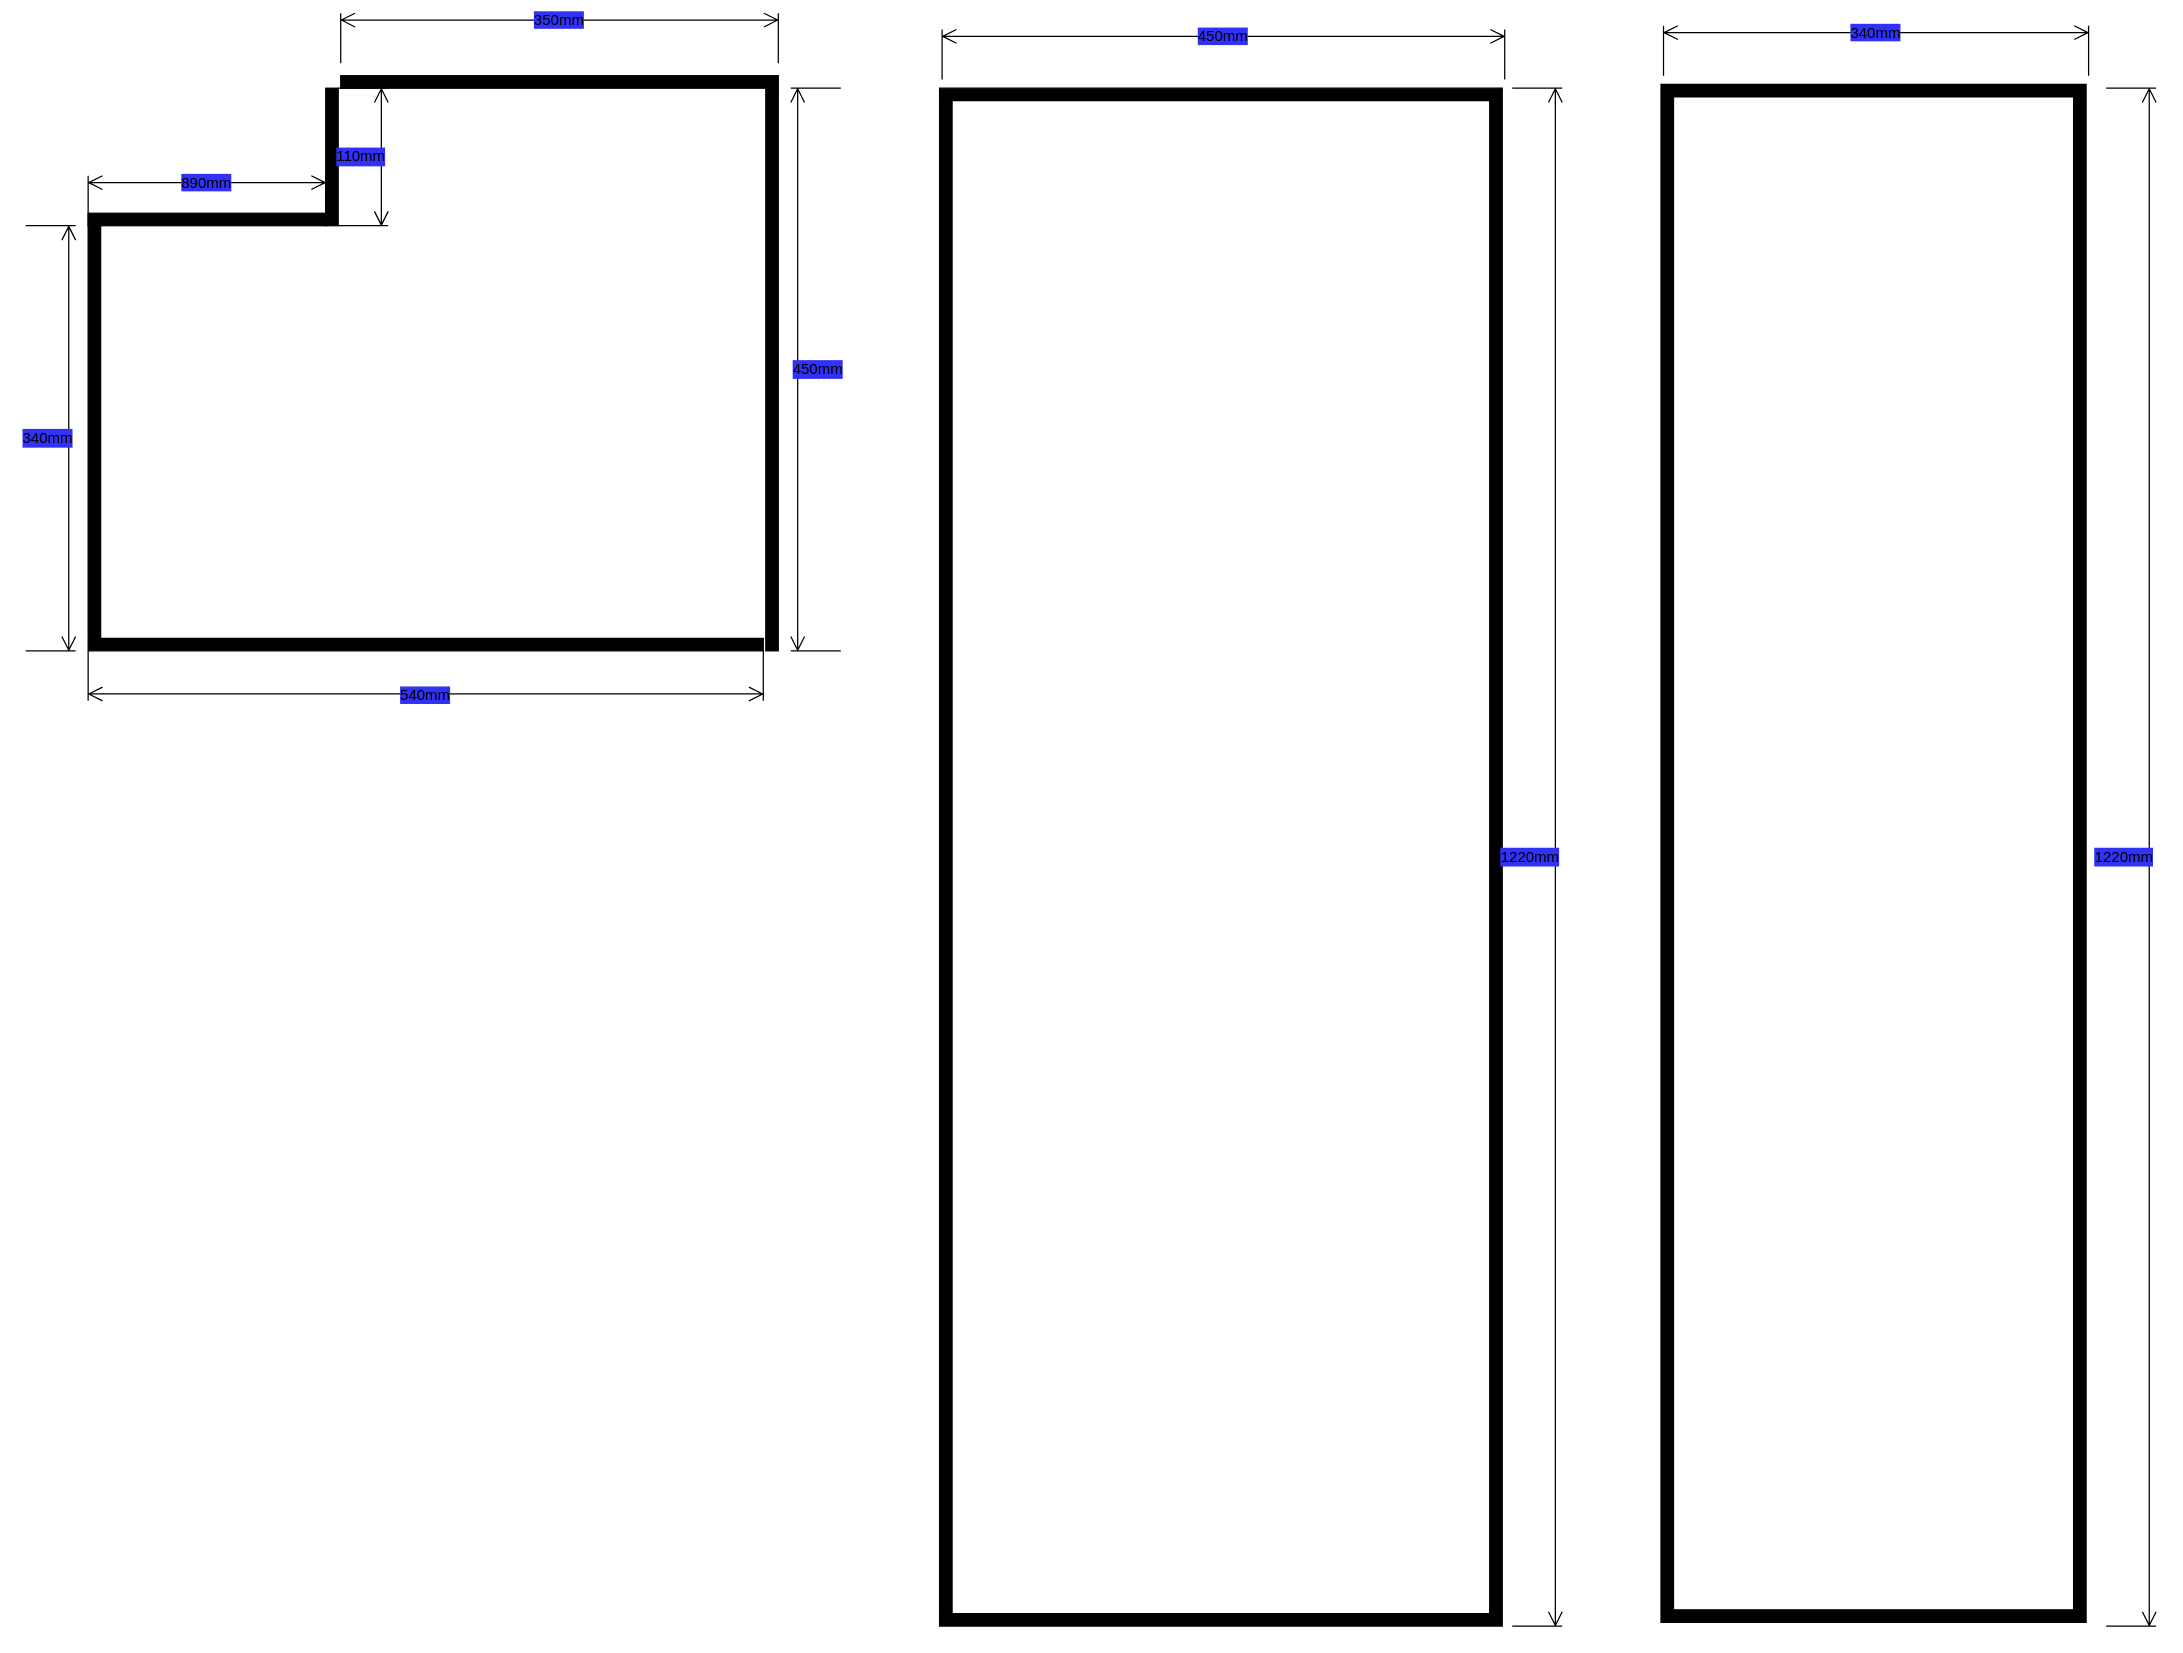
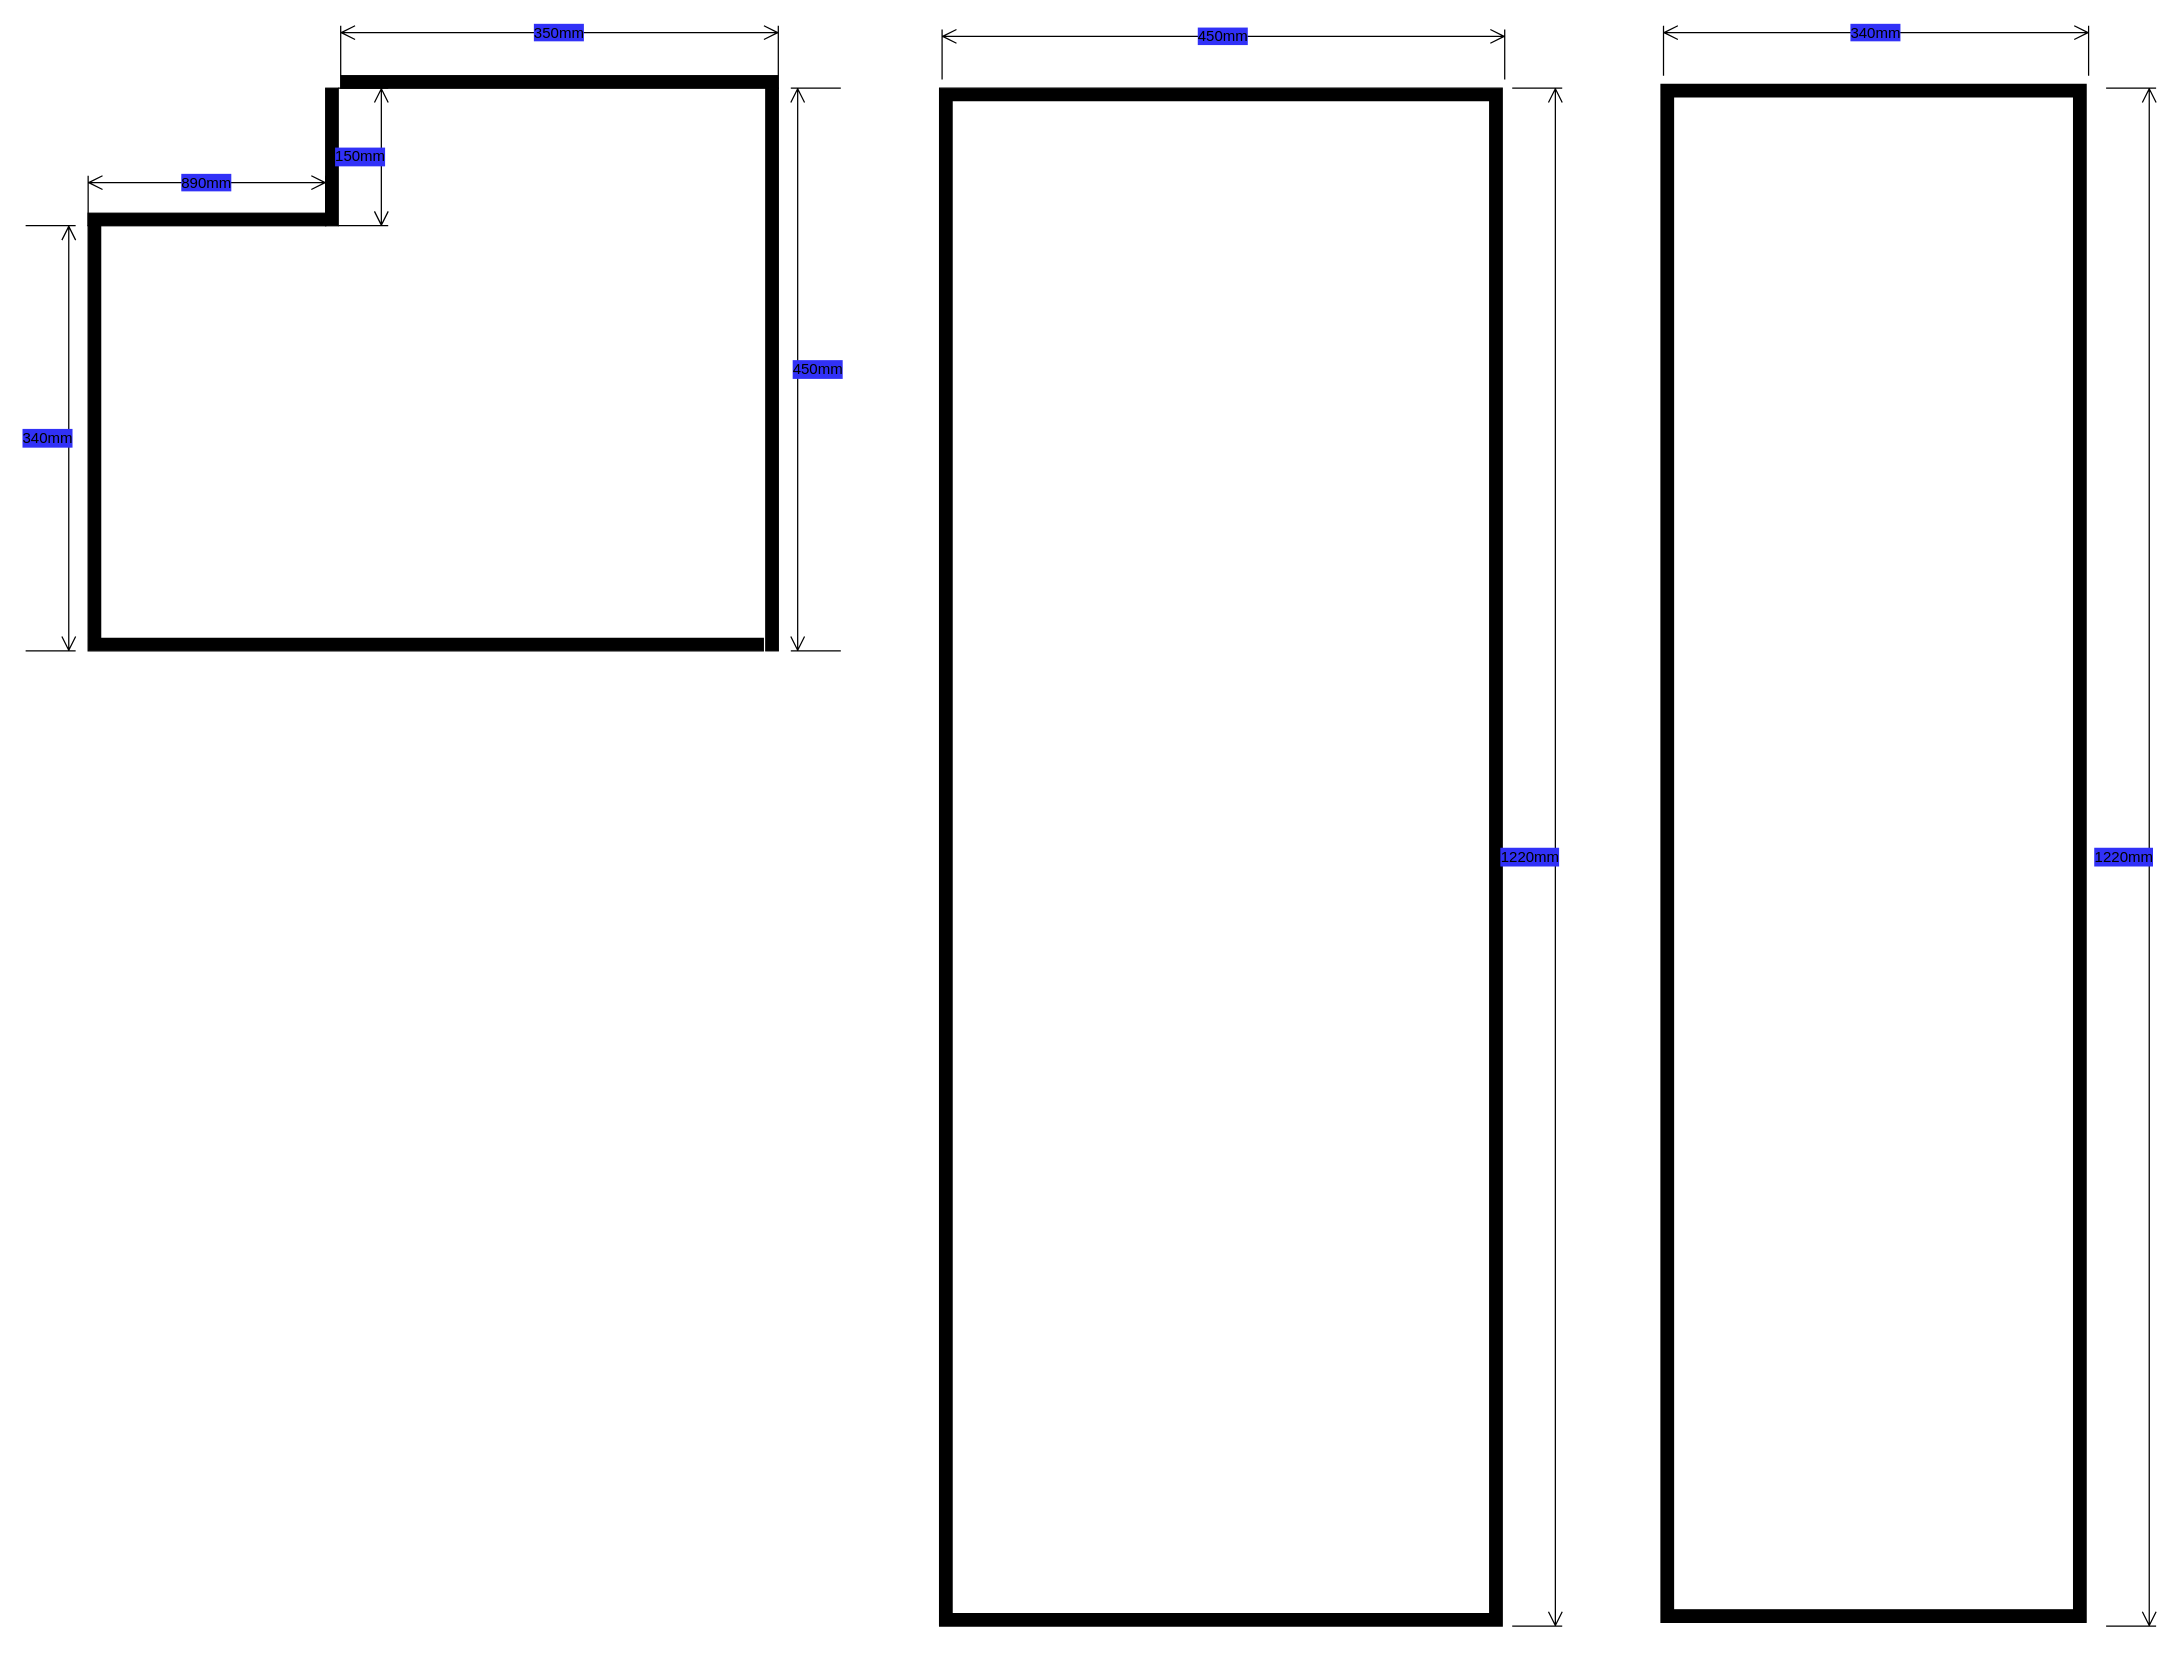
- <mxCell id="9" value="350mm" style="shape=dimension;direction=west;whiteSpace=wrap;html=1;align=center;points=[];verticalAlign=top;spacingTop=-8;labelBackgroundColor=#3131F7;" parent="1" vertex="1"><mxGeometry x="272" y="10" width="350" height="40" as="geometry" /></mxCell>
+ <mxCell id="9" value="350mm" style="shape=dimension;direction=west;whiteSpace=wrap;html=1;align=center;points=[];verticalAlign=top;spacingTop=-8;labelBackgroundColor=#3131F7;" parent="1" vertex="1"><mxGeometry x="272" y="20" width="350" height="40" as="geometry" /></mxCell>
- <mxCell id="11" value="110mm" style="shape=dimension;direction=north;whiteSpace=wrap;html=1;align=right;points=[];verticalAlign=middle;labelBackgroundColor=#3131F7;" parent="1" vertex="1"><mxGeometry x="270" y="70" width="40" height="110" as="geometry" /></mxCell>
+ <mxCell id="11" value="150mm" style="shape=dimension;direction=north;whiteSpace=wrap;html=1;align=right;points=[];verticalAlign=middle;labelBackgroundColor=#3131F7;" parent="1" vertex="1"><mxGeometry x="270" y="70" width="40" height="110" as="geometry" /></mxCell>
- <mxCell id="3" value="540mm" style="shape=dimension;whiteSpace=wrap;html=1;align=center;points=[];verticalAlign=bottom;spacingBottom=-5;labelBackgroundColor=#3131F7;" parent="1" vertex="1"><mxGeometry x="70" y="520" width="540" height="40" as="geometry" /></mxCell>
